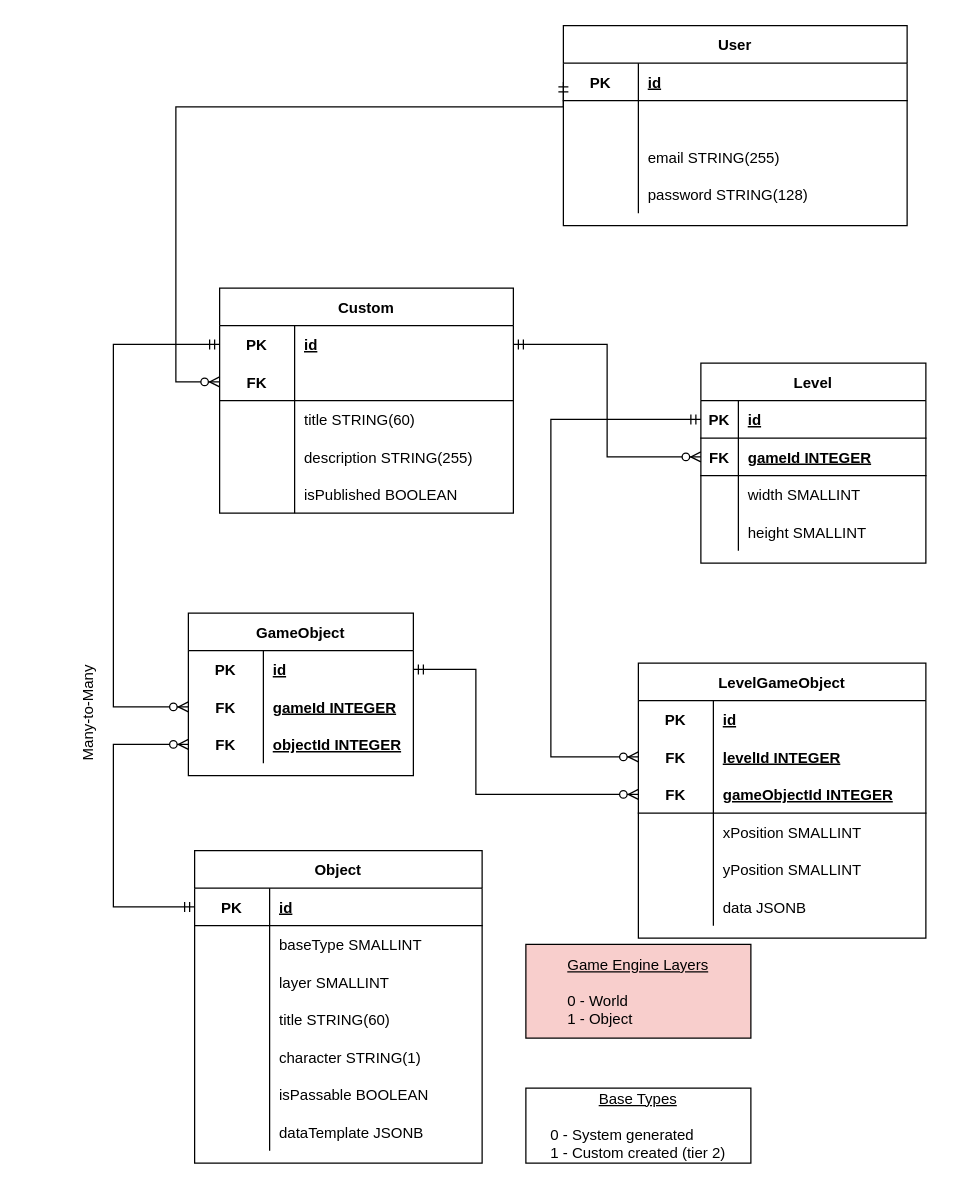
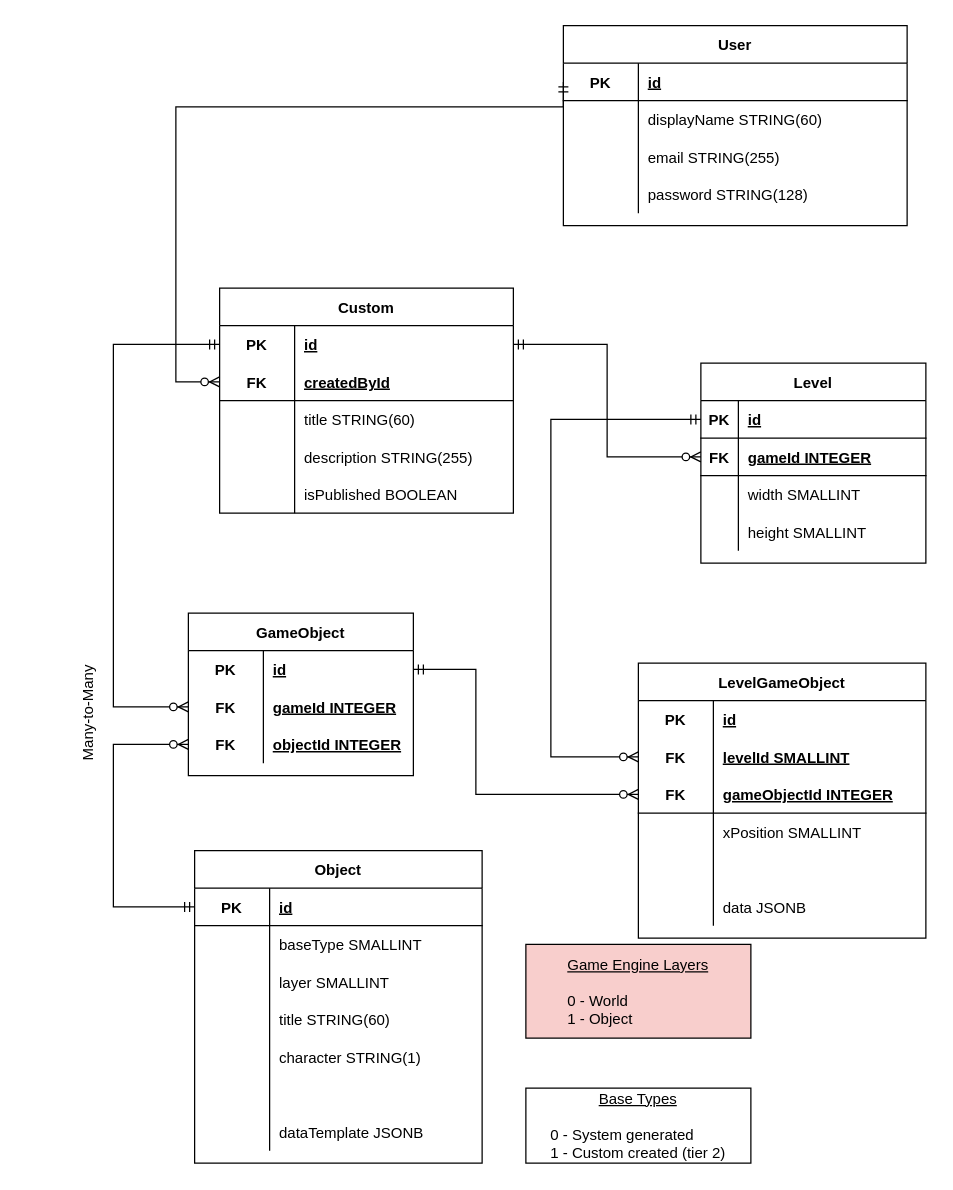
+ <mxCell id="8" value="displayName STRING(60)" style="shape=partialRectangle;connectable=0;fillColor=none;top=0;left=0;bottom=0;right=0;align=left;spacingLeft=6;overflow=hidden;" parent="6" vertex="1"><mxGeometry x="60" width="215" height="30" as="geometry" /></mxCell>
+ <mxCell id="21" value="createdById" style="shape=partialRectangle;connectable=0;fillColor=none;top=0;left=0;bottom=0;right=0;align=left;spacingLeft=6;fontStyle=5;overflow=hidden;" parent="19" vertex="1"><mxGeometry x="60" width="175" height="30" as="geometry" /></mxCell>
- <mxCell id="50" value="levelId INTEGER" style="shape=partialRectangle;connectable=0;fillColor=none;top=0;left=0;bottom=0;right=0;align=left;spacingLeft=6;fontStyle=5;overflow=hidden;" parent="48" vertex="1"><mxGeometry x="60" width="170" height="30" as="geometry" /></mxCell>
+ <mxCell id="50" value="levelId SMALLINT" style="shape=partialRectangle;connectable=0;fillColor=none;top=0;left=0;bottom=0;right=0;align=left;spacingLeft=6;fontStyle=5;overflow=hidden;" parent="48" vertex="1"><mxGeometry x="60" width="170" height="30" as="geometry" /></mxCell>
- <mxCell id="59" value="yPosition SMALLINT" style="shape=partialRectangle;connectable=0;fillColor=none;top=0;left=0;bottom=0;right=0;align=left;spacingLeft=6;overflow=hidden;" parent="57" vertex="1"><mxGeometry x="60" width="170" height="30" as="geometry" /></mxCell>
- <mxCell id="83" value="isPassable BOOLEAN" style="shape=partialRectangle;connectable=0;fillColor=none;top=0;left=0;bottom=0;right=0;align=left;spacingLeft=6;overflow=hidden;" parent="81" vertex="1"><mxGeometry x="60" width="170" height="30" as="geometry" /></mxCell>
